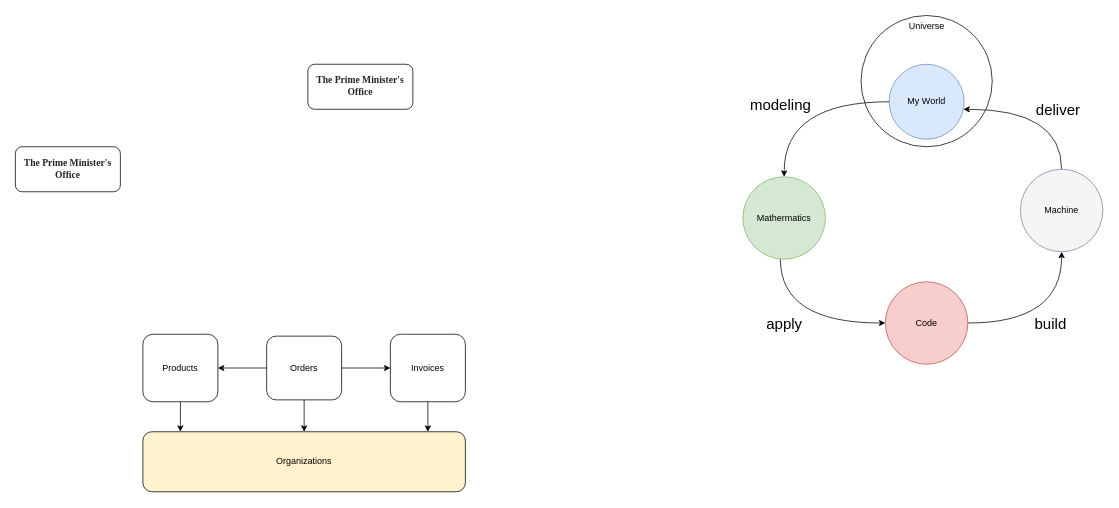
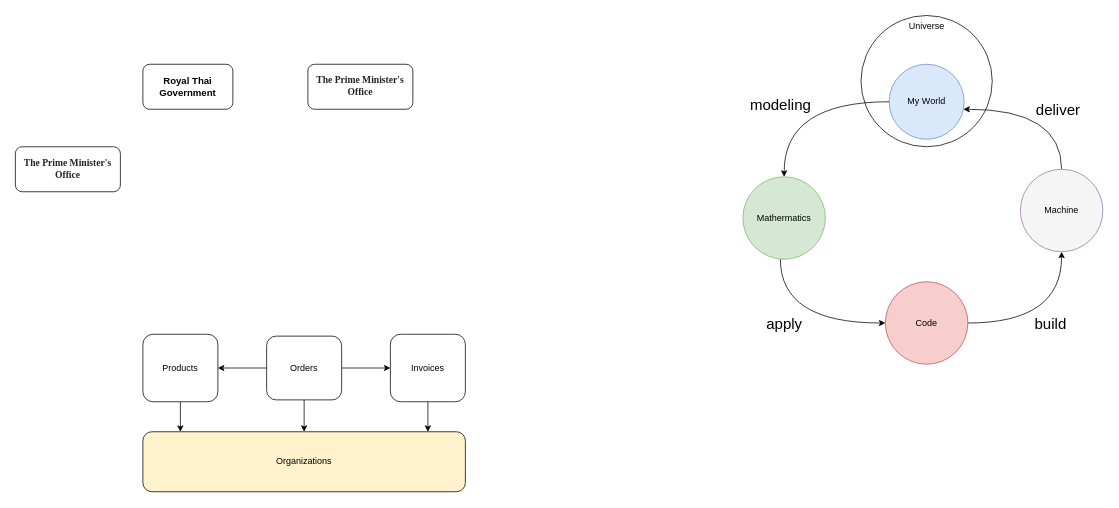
+ <mxCell id="2" value="&lt;span style=&quot;font-size: 12.8px;&quot;&gt;&lt;b&gt;Royal Thai Government&lt;/b&gt;&lt;/span&gt;" style="rounded=1;whiteSpace=wrap;html=1;" parent="1" vertex="1"><mxGeometry x="190" y="85" width="120" height="60" as="geometry" /></mxCell>
